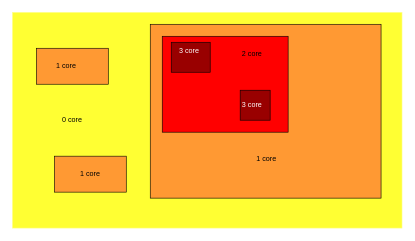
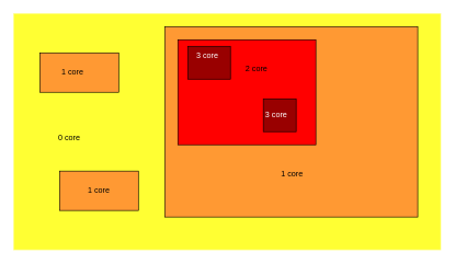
- <mxCell id="11" value="2 core" style="text;html=1;align=center;verticalAlign=middle;whiteSpace=wrap;rounded=0;" vertex="1" parent="1"><mxGeometry x="390" y="75" width="60" height="30" as="geometry" /></mxCell>
+ <mxCell id="11" value="2 core" style="text;html=1;align=center;verticalAlign=middle;whiteSpace=wrap;rounded=0;" vertex="1" parent="1"><mxGeometry x="360" y="90" width="60" height="30" as="geometry" /></mxCell>
- <mxCell id="9" value="0&lt;span style=&quot;background-color: initial;&quot;&gt;&amp;nbsp;core&lt;/span&gt;" style="text;html=1;align=center;verticalAlign=middle;whiteSpace=wrap;rounded=0;" vertex="1" parent="1"><mxGeometry x="90" y="185" width="60" height="30" as="geometry" /></mxCell>
+ <mxCell id="9" value="0&lt;span style=&quot;background-color: initial;&quot;&gt;&amp;nbsp;core&lt;/span&gt;" style="text;html=1;align=center;verticalAlign=middle;whiteSpace=wrap;rounded=0;" vertex="1" parent="1"><mxGeometry x="75" y="195" width="60" height="30" as="geometry" /></mxCell>
